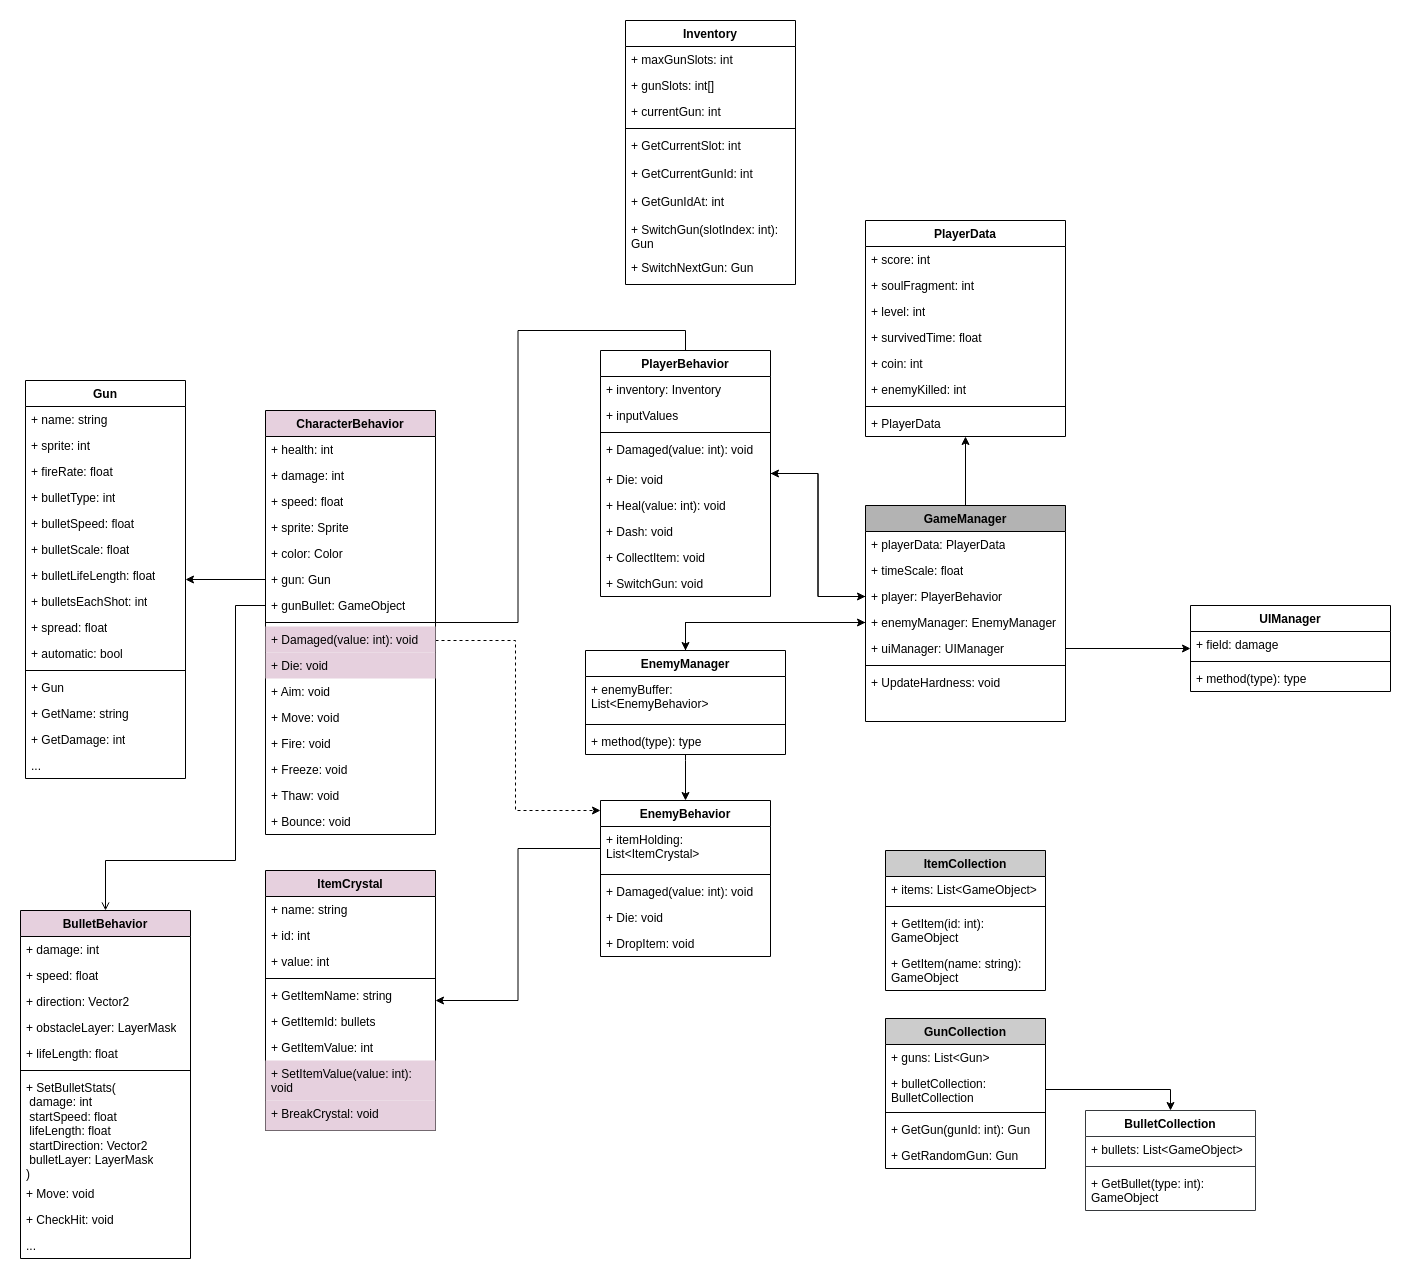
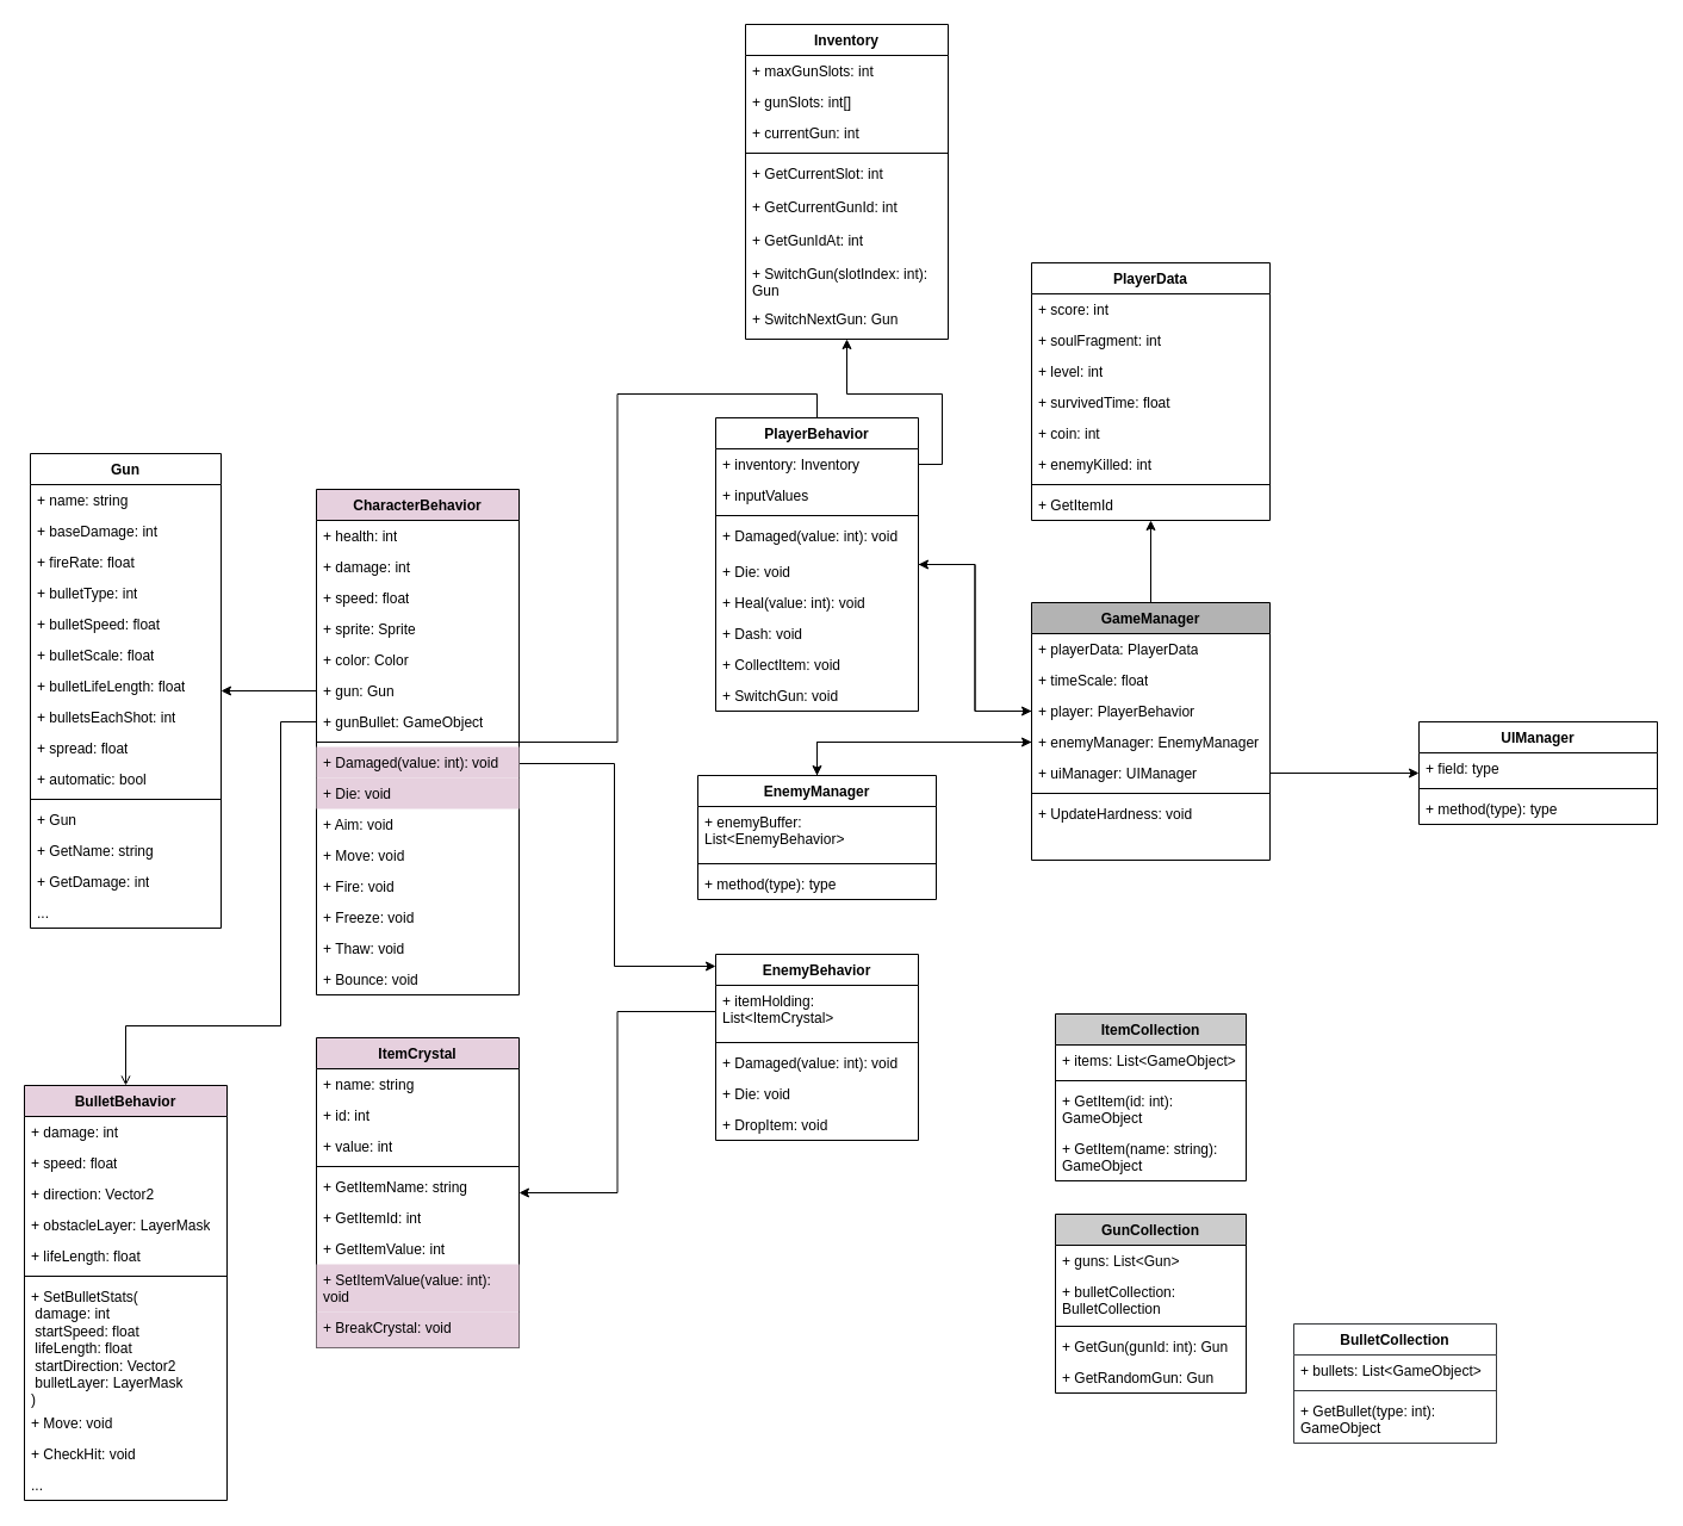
+ <mxCell id="135" style="edgeStyle=orthogonalEdgeStyle;rounded=0;orthogonalLoop=1;jettySize=auto;html=1;" parent="1" source="23" target="125" edge="1"><mxGeometry relative="1" as="geometry"><mxPoint y="180" as="targetPoint" x="715" /></mxGeometry></mxCell>
- <mxCell id="93" value="+ PlayerData" style="text;strokeColor=none;fillColor=none;align=left;verticalAlign=top;spacingLeft=4;spacingRight=4;overflow=hidden;rotatable=0;points=[[0,0.5],[1,0.5]];portConstraint=eastwest;whiteSpace=wrap;html=1;" parent="85" vertex="1"><mxGeometry y="190" width="200" height="26" as="geometry" /></mxCell>
+ <mxCell id="93" value="+ GetItemId" style="text;strokeColor=none;fillColor=none;align=left;verticalAlign=top;spacingLeft=4;spacingRight=4;overflow=hidden;rotatable=0;points=[[0,0.5],[1,0.5]];portConstraint=eastwest;whiteSpace=wrap;html=1;" parent="85" vertex="1"><mxGeometry y="190" width="200" height="26" as="geometry" /></mxCell>
- <mxCell id="40" value="+ sprite: int" style="text;strokeColor=none;fillColor=none;align=left;verticalAlign=top;spacingLeft=4;spacingRight=4;overflow=hidden;rotatable=0;points=[[0,0.5],[1,0.5]];portConstraint=eastwest;whiteSpace=wrap;html=1;" parent="38" vertex="1"><mxGeometry y="52" width="160" height="26" as="geometry" /></mxCell>
+ <mxCell id="40" value="+ baseDamage: int" style="text;strokeColor=none;fillColor=none;align=left;verticalAlign=top;spacingLeft=4;spacingRight=4;overflow=hidden;rotatable=0;points=[[0,0.5],[1,0.5]];portConstraint=eastwest;whiteSpace=wrap;html=1;" parent="38" vertex="1"><mxGeometry y="52" width="160" height="26" as="geometry" /></mxCell>
- <mxCell id="97" value="+ field: damage" style="text;strokeColor=none;fillColor=none;align=left;verticalAlign=top;spacingLeft=4;spacingRight=4;overflow=hidden;rotatable=0;points=[[0,0.5],[1,0.5]];portConstraint=eastwest;whiteSpace=wrap;html=1;" parent="96" vertex="1"><mxGeometry y="26" width="200" height="26" as="geometry" /></mxCell>
+ <mxCell id="97" value="+ field: type" style="text;strokeColor=none;fillColor=none;align=left;verticalAlign=top;spacingLeft=4;spacingRight=4;overflow=hidden;rotatable=0;points=[[0,0.5],[1,0.5]];portConstraint=eastwest;whiteSpace=wrap;html=1;" parent="96" vertex="1"><mxGeometry y="26" width="200" height="26" as="geometry" /></mxCell>
- <mxCell id="3" style="edgeStyle=orthogonalEdgeStyle;rounded=0;orthogonalLoop=1;jettySize=auto;html=1;dashed=1;" parent="1" source="4" target="32" edge="1"><mxGeometry relative="1" as="geometry"><Array as="points"><mxPoint x="515" y="640" /><mxPoint x="515" y="810" /></Array></mxGeometry></mxCell>
+ <mxCell id="3" style="edgeStyle=orthogonalEdgeStyle;rounded=0;orthogonalLoop=1;jettySize=auto;html=1;" parent="1" source="4" target="32" edge="1"><mxGeometry relative="1" as="geometry"><Array as="points"><mxPoint x="515" y="640" /><mxPoint x="515" y="810" /></Array></mxGeometry></mxCell>
- <mxCell id="102" style="edgeStyle=orthogonalEdgeStyle;rounded=0;orthogonalLoop=1;jettySize=auto;html=1;" parent="1" source="103" target="32" edge="1"><mxGeometry relative="1" as="geometry"><Array as="points"><mxPoint x="685" y="760" /><mxPoint x="685" y="760" /></Array></mxGeometry></mxCell>
- <mxCell id="113" value="+ GetItemId: bullets" style="text;strokeColor=none;fillColor=none;align=left;verticalAlign=top;spacingLeft=4;spacingRight=4;overflow=hidden;rotatable=0;points=[[0,0.5],[1,0.5]];portConstraint=eastwest;whiteSpace=wrap;html=1;" parent="107" vertex="1"><mxGeometry y="138" width="170" height="26" as="geometry" /></mxCell>
+ <mxCell id="113" value="+ GetItemId: int" style="text;strokeColor=none;fillColor=none;align=left;verticalAlign=top;spacingLeft=4;spacingRight=4;overflow=hidden;rotatable=0;points=[[0,0.5],[1,0.5]];portConstraint=eastwest;whiteSpace=wrap;html=1;" parent="107" vertex="1"><mxGeometry y="138" width="170" height="26" as="geometry" /></mxCell>
- <mxCell id="136" style="edgeStyle=orthogonalEdgeStyle;rounded=0;orthogonalLoop=1;jettySize=auto;html=1;" parent="1" source="57" target="61" edge="1"><mxGeometry relative="1" as="geometry" /></mxCell>
